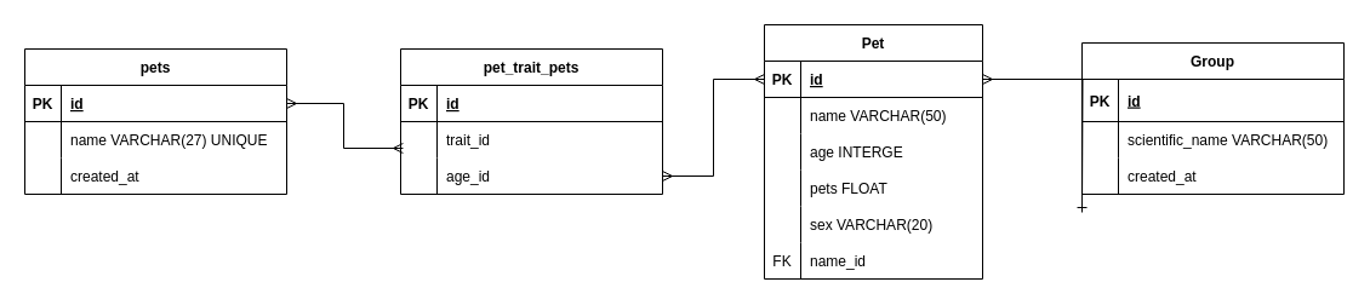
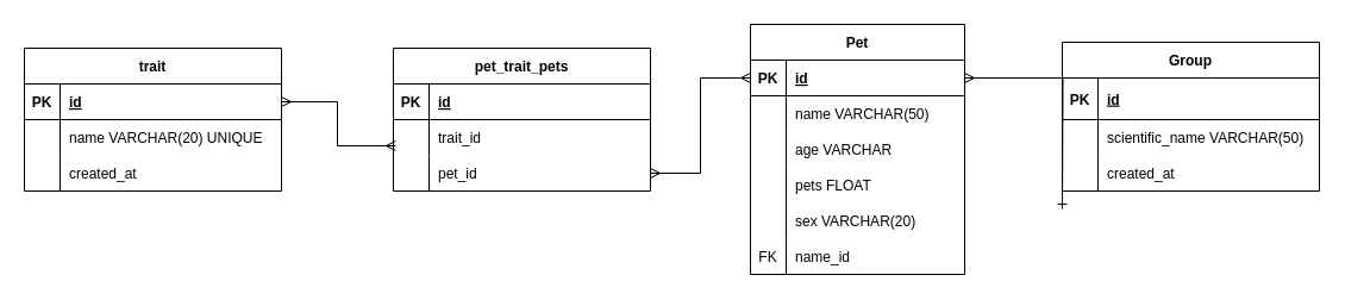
- <mxCell id="31" value="pets" style="shape=table;startSize=30;container=1;collapsible=1;childLayout=tableLayout;fixedRows=1;rowLines=0;fontStyle=1;align=center;resizeLast=1;" vertex="1" parent="1"><mxGeometry x="20" y="40" width="216" height="120" as="geometry" /></mxCell>
+ <mxCell id="31" value="trait" style="shape=table;startSize=30;container=1;collapsible=1;childLayout=tableLayout;fixedRows=1;rowLines=0;fontStyle=1;align=center;resizeLast=1;" vertex="1" parent="1"><mxGeometry x="20" y="40" width="216" height="120" as="geometry" /></mxCell>
- <mxCell id="37" value="name VARCHAR(27) UNIQUE" style="shape=partialRectangle;connectable=0;fillColor=none;top=0;left=0;bottom=0;right=0;align=left;spacingLeft=6;overflow=hidden;" vertex="1" parent="35"><mxGeometry x="30" width="186" height="30" as="geometry"><mxRectangle width="186" height="30" as="alternateBounds" /></mxGeometry></mxCell>
+ <mxCell id="37" value="name VARCHAR(20) UNIQUE" style="shape=partialRectangle;connectable=0;fillColor=none;top=0;left=0;bottom=0;right=0;align=left;spacingLeft=6;overflow=hidden;" vertex="1" parent="35"><mxGeometry x="30" width="186" height="30" as="geometry"><mxRectangle width="186" height="30" as="alternateBounds" /></mxGeometry></mxCell>
- <mxCell id="11" value="age INTERGE" style="shape=partialRectangle;connectable=0;fillColor=none;top=0;left=0;bottom=0;right=0;align=left;spacingLeft=6;overflow=hidden;" vertex="1" parent="9"><mxGeometry x="30" width="150" height="30" as="geometry"><mxRectangle width="150" height="30" as="alternateBounds" /></mxGeometry></mxCell>
+ <mxCell id="11" value="age VARCHAR" style="shape=partialRectangle;connectable=0;fillColor=none;top=0;left=0;bottom=0;right=0;align=left;spacingLeft=6;overflow=hidden;" vertex="1" parent="9"><mxGeometry x="30" width="150" height="30" as="geometry"><mxRectangle width="150" height="30" as="alternateBounds" /></mxGeometry></mxCell>
- <mxCell id="51" value="age_id" style="shape=partialRectangle;connectable=0;fillColor=none;top=0;left=0;bottom=0;right=0;align=left;spacingLeft=6;overflow=hidden;" vertex="1" parent="49"><mxGeometry x="30" width="186" height="30" as="geometry"><mxRectangle width="186" height="30" as="alternateBounds" /></mxGeometry></mxCell>
+ <mxCell id="51" value="pet_id" style="shape=partialRectangle;connectable=0;fillColor=none;top=0;left=0;bottom=0;right=0;align=left;spacingLeft=6;overflow=hidden;" vertex="1" parent="49"><mxGeometry x="30" width="186" height="30" as="geometry"><mxRectangle width="186" height="30" as="alternateBounds" /></mxGeometry></mxCell>
